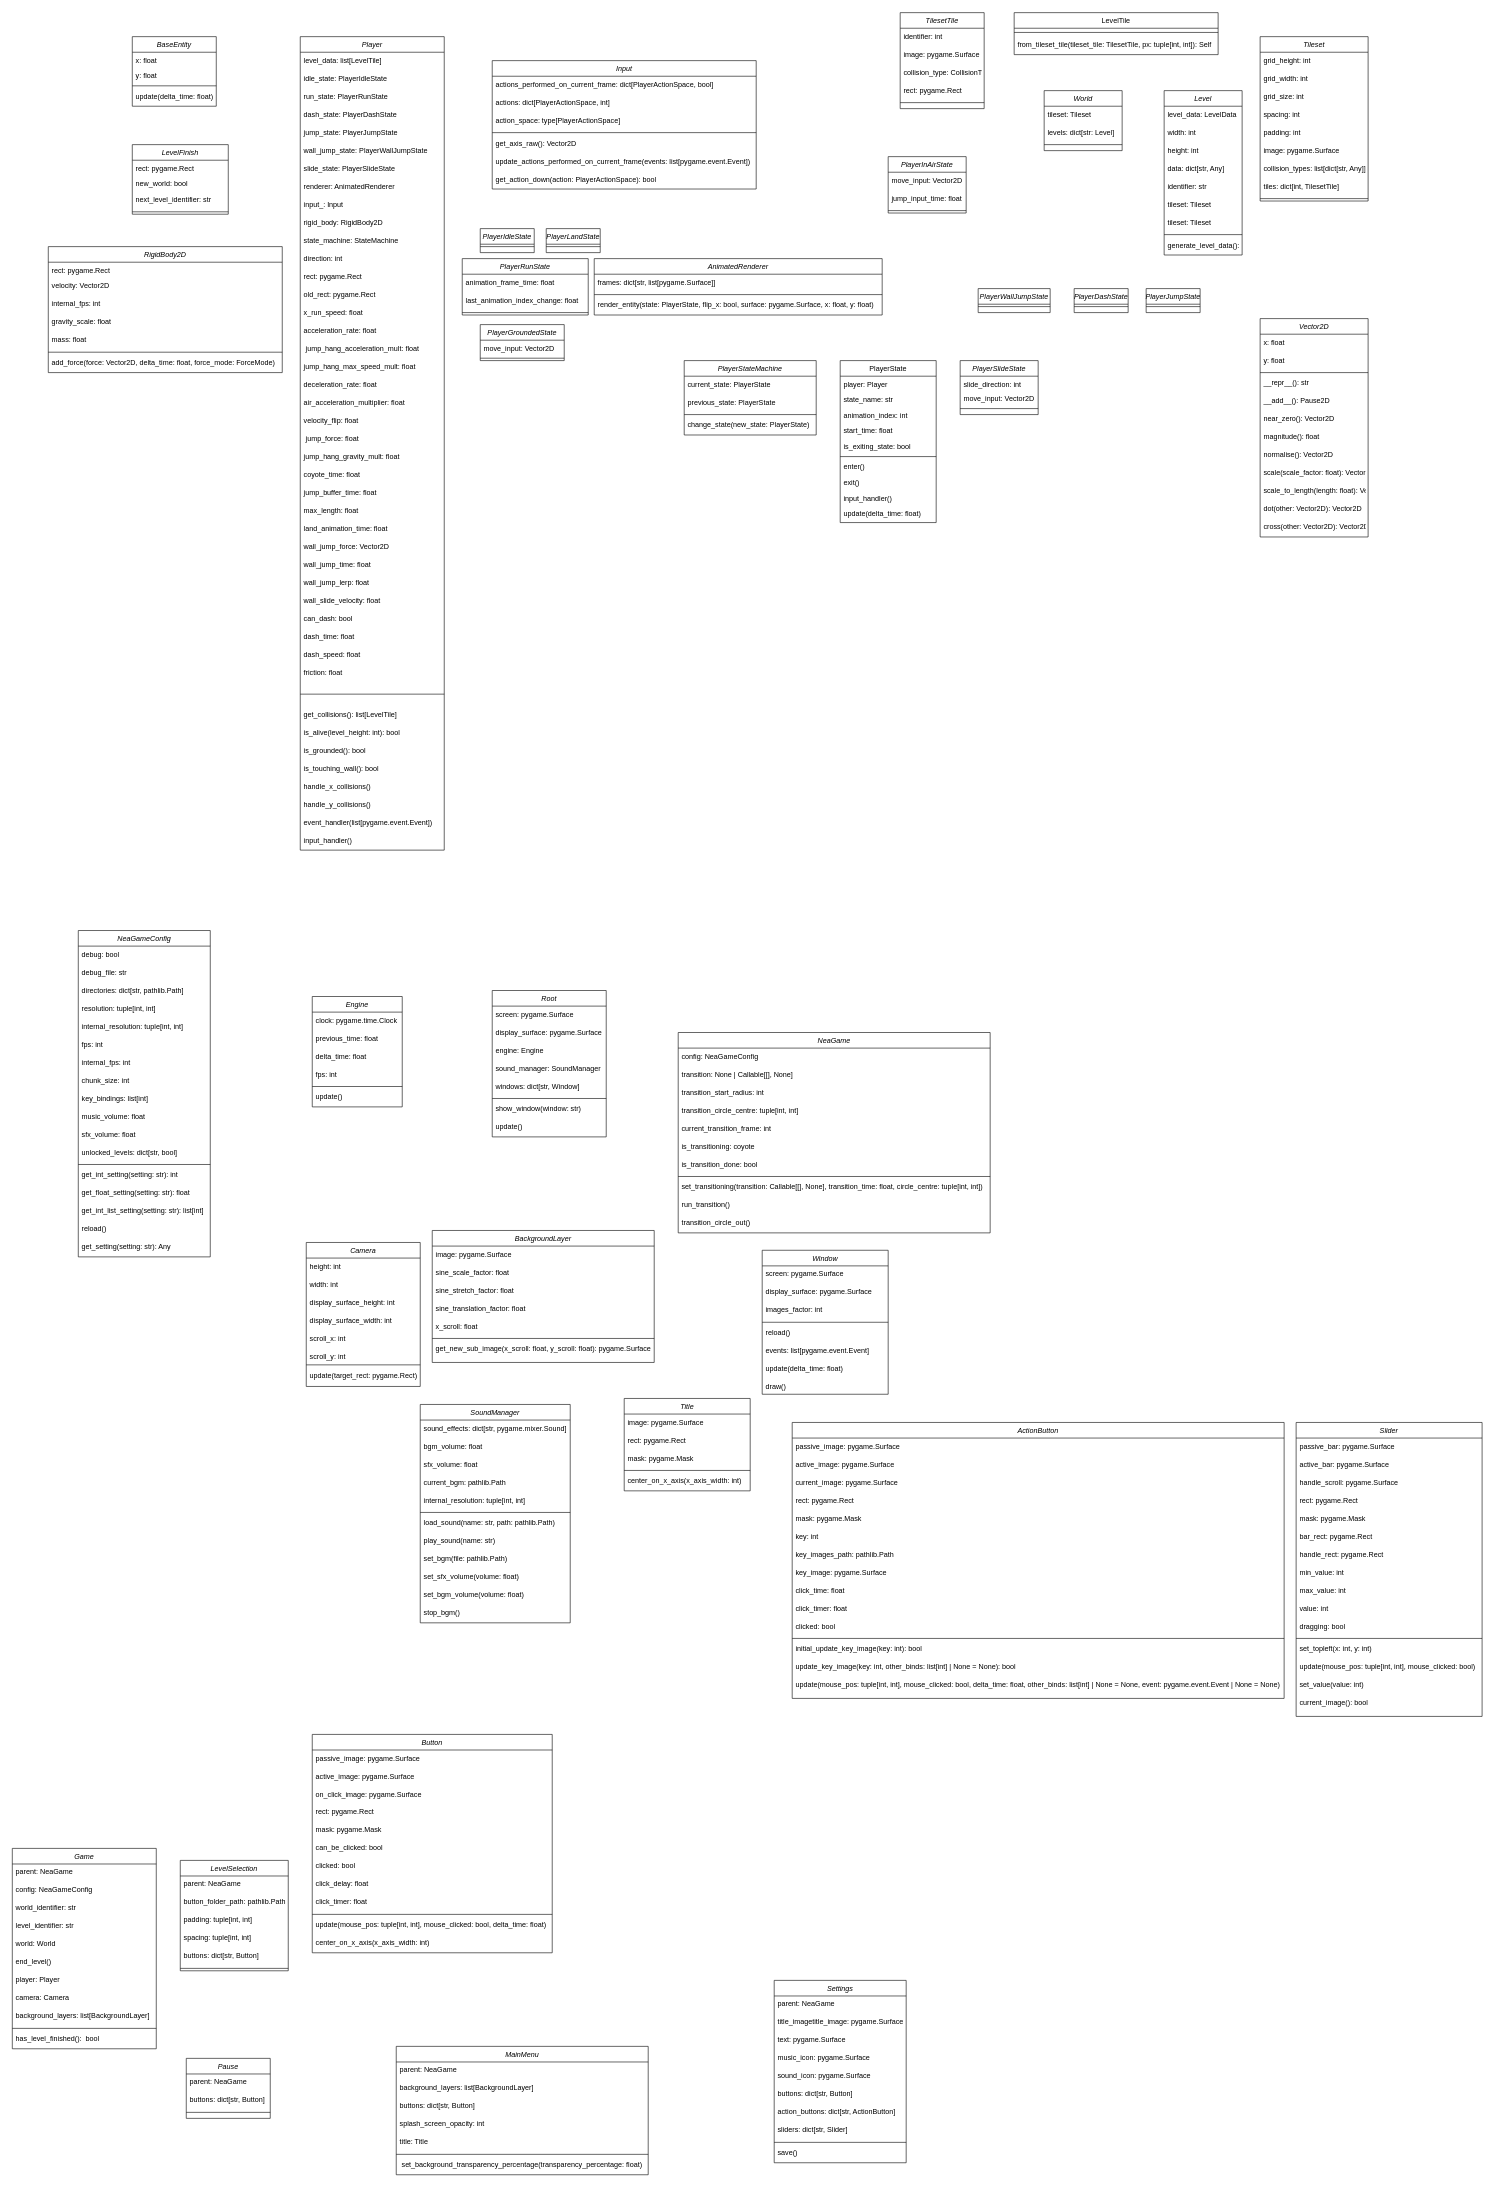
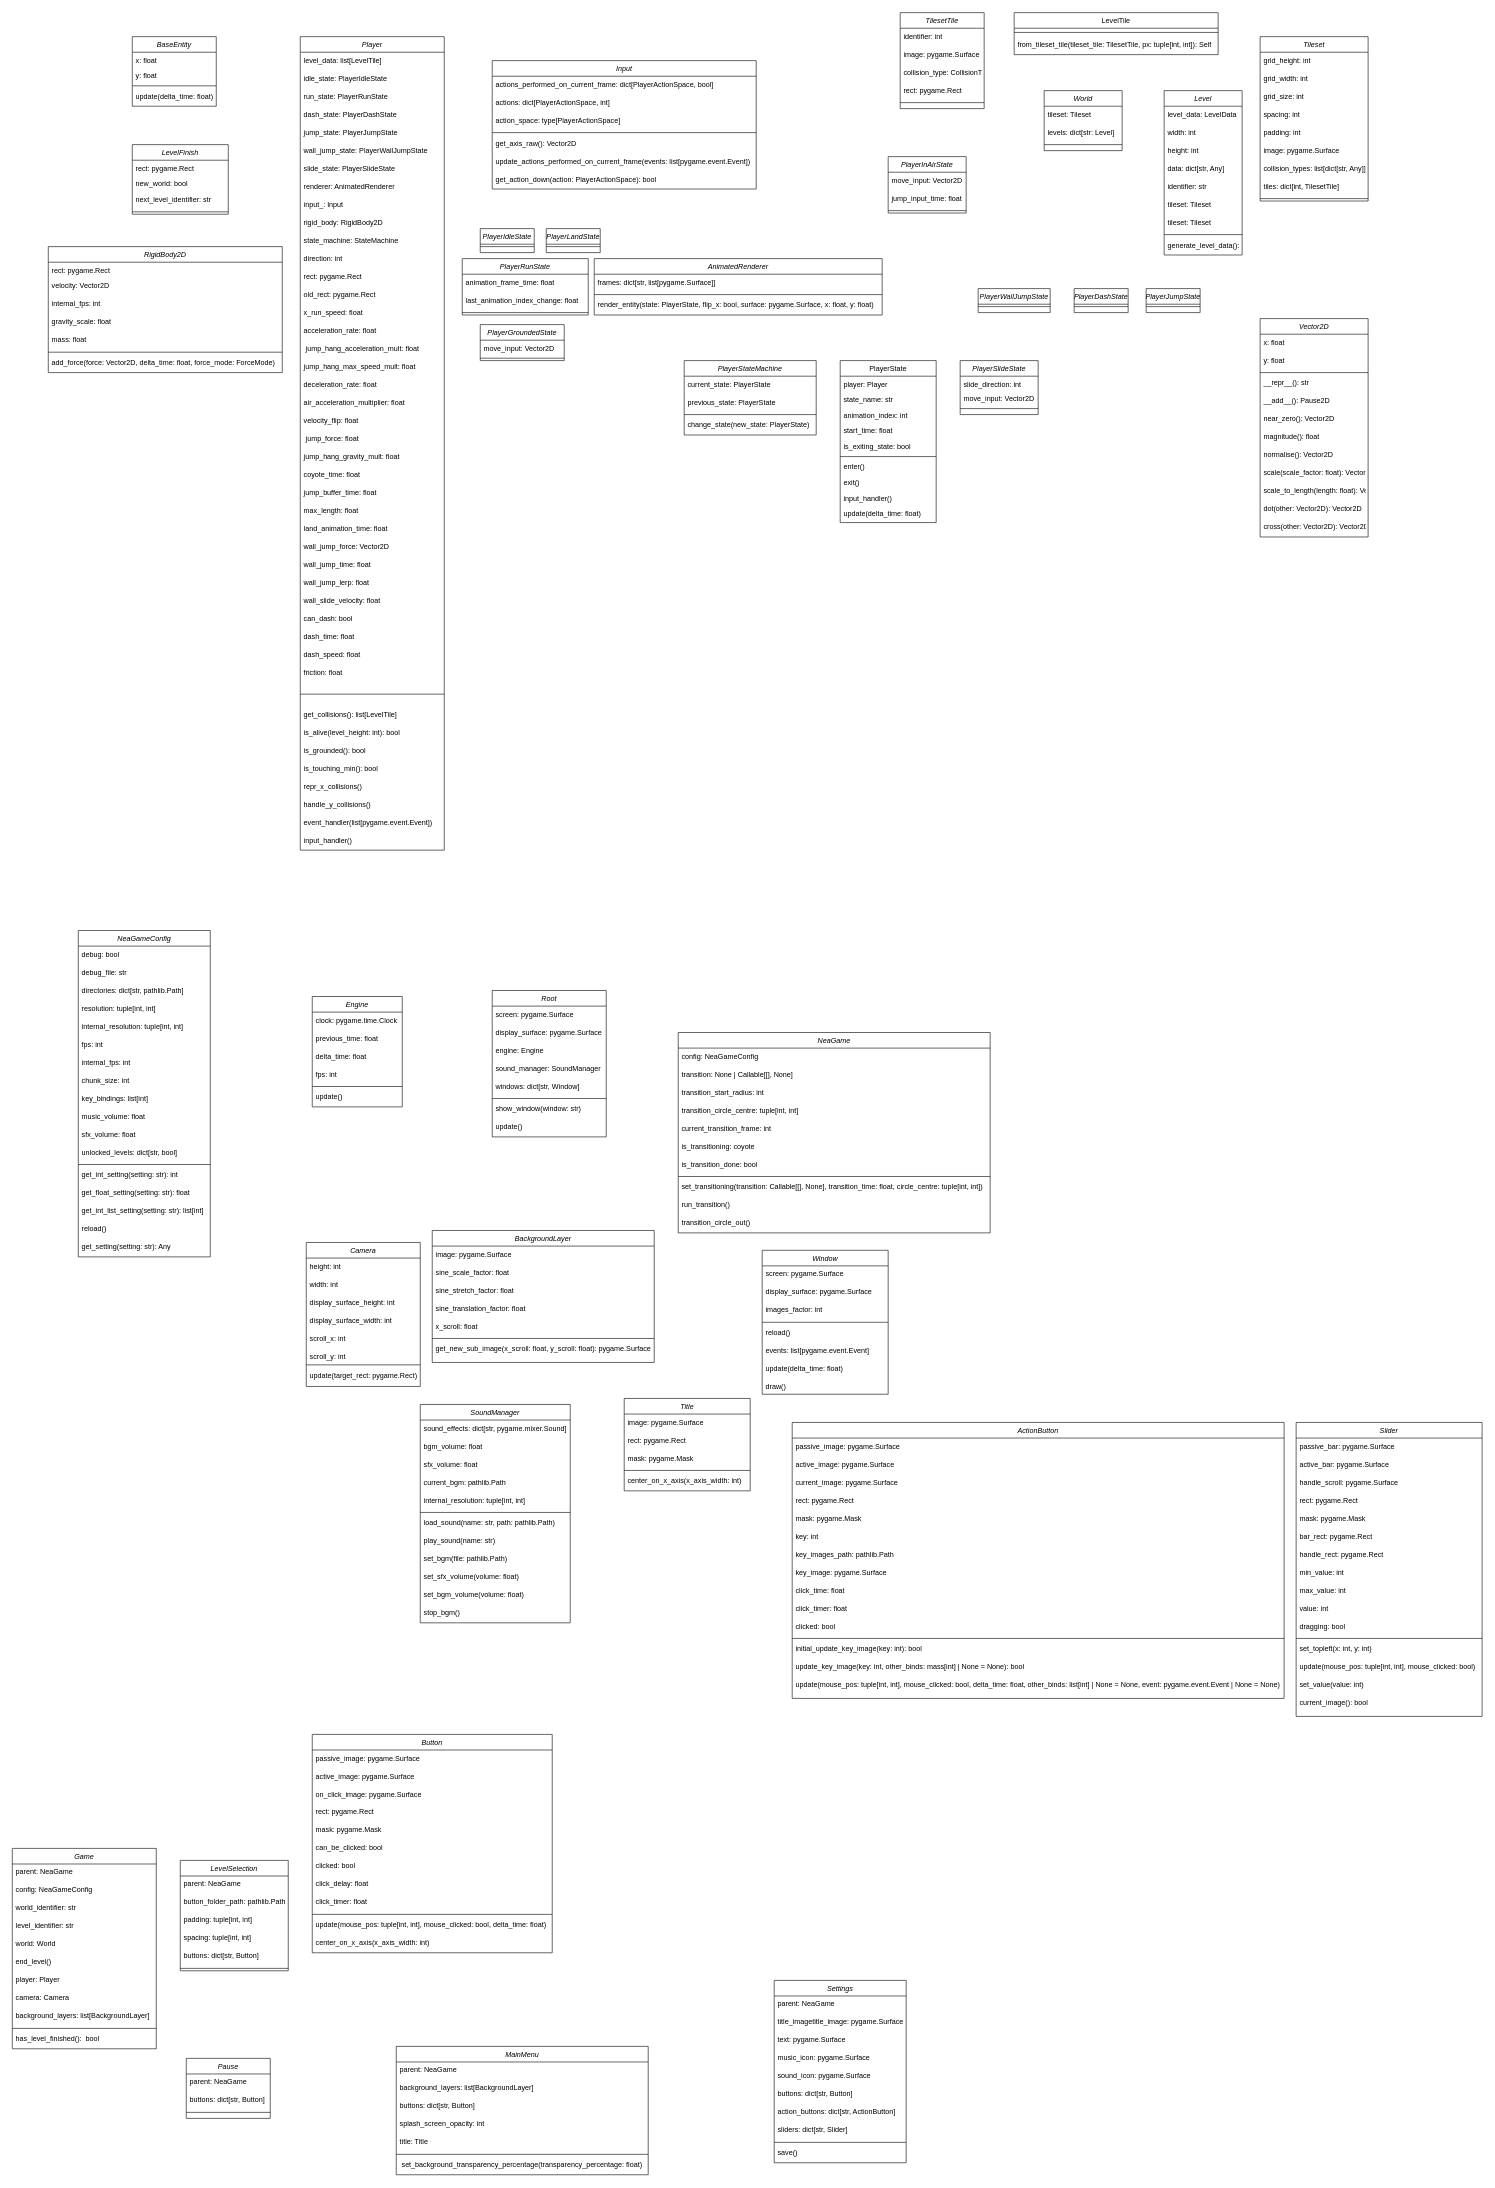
- <mxCell id="47" value="is_touching_wall(): bool" style="text;align=left;verticalAlign=top;spacingLeft=4;spacingRight=4;overflow=hidden;rotatable=0;points=[[0,0.5],[1,0.5]];portConstraint=eastwest;" parent="7" vertex="1"><mxGeometry y="1206" width="240" height="30" as="geometry" /></mxCell>
+ <mxCell id="47" value="is_touching_min(): bool" style="text;align=left;verticalAlign=top;spacingLeft=4;spacingRight=4;overflow=hidden;rotatable=0;points=[[0,0.5],[1,0.5]];portConstraint=eastwest;" parent="7" vertex="1"><mxGeometry y="1206" width="240" height="30" as="geometry" /></mxCell>
- <mxCell id="48" value="handle_x_collisions()" style="text;align=left;verticalAlign=top;spacingLeft=4;spacingRight=4;overflow=hidden;rotatable=0;points=[[0,0.5],[1,0.5]];portConstraint=eastwest;" parent="7" vertex="1"><mxGeometry y="1236" width="240" height="30" as="geometry" /></mxCell>
+ <mxCell id="48" value="repr_x_collisions()" style="text;align=left;verticalAlign=top;spacingLeft=4;spacingRight=4;overflow=hidden;rotatable=0;points=[[0,0.5],[1,0.5]];portConstraint=eastwest;" parent="7" vertex="1"><mxGeometry y="1236" width="240" height="30" as="geometry" /></mxCell>
- <mxCell id="278" value="update_key_image(key: int, other_binds: list[int] | None = None): bool" style="text;align=left;verticalAlign=top;spacingLeft=4;spacingRight=4;overflow=hidden;rotatable=0;points=[[0,0.5],[1,0.5]];portConstraint=eastwest;" parent="264" vertex="1"><mxGeometry y="394" width="820" height="30" as="geometry" /></mxCell>
+ <mxCell id="278" value="update_key_image(key: int, other_binds: mass[int] | None = None): bool" style="text;align=left;verticalAlign=top;spacingLeft=4;spacingRight=4;overflow=hidden;rotatable=0;points=[[0,0.5],[1,0.5]];portConstraint=eastwest;" parent="264" vertex="1"><mxGeometry y="394" width="820" height="30" as="geometry" /></mxCell>
